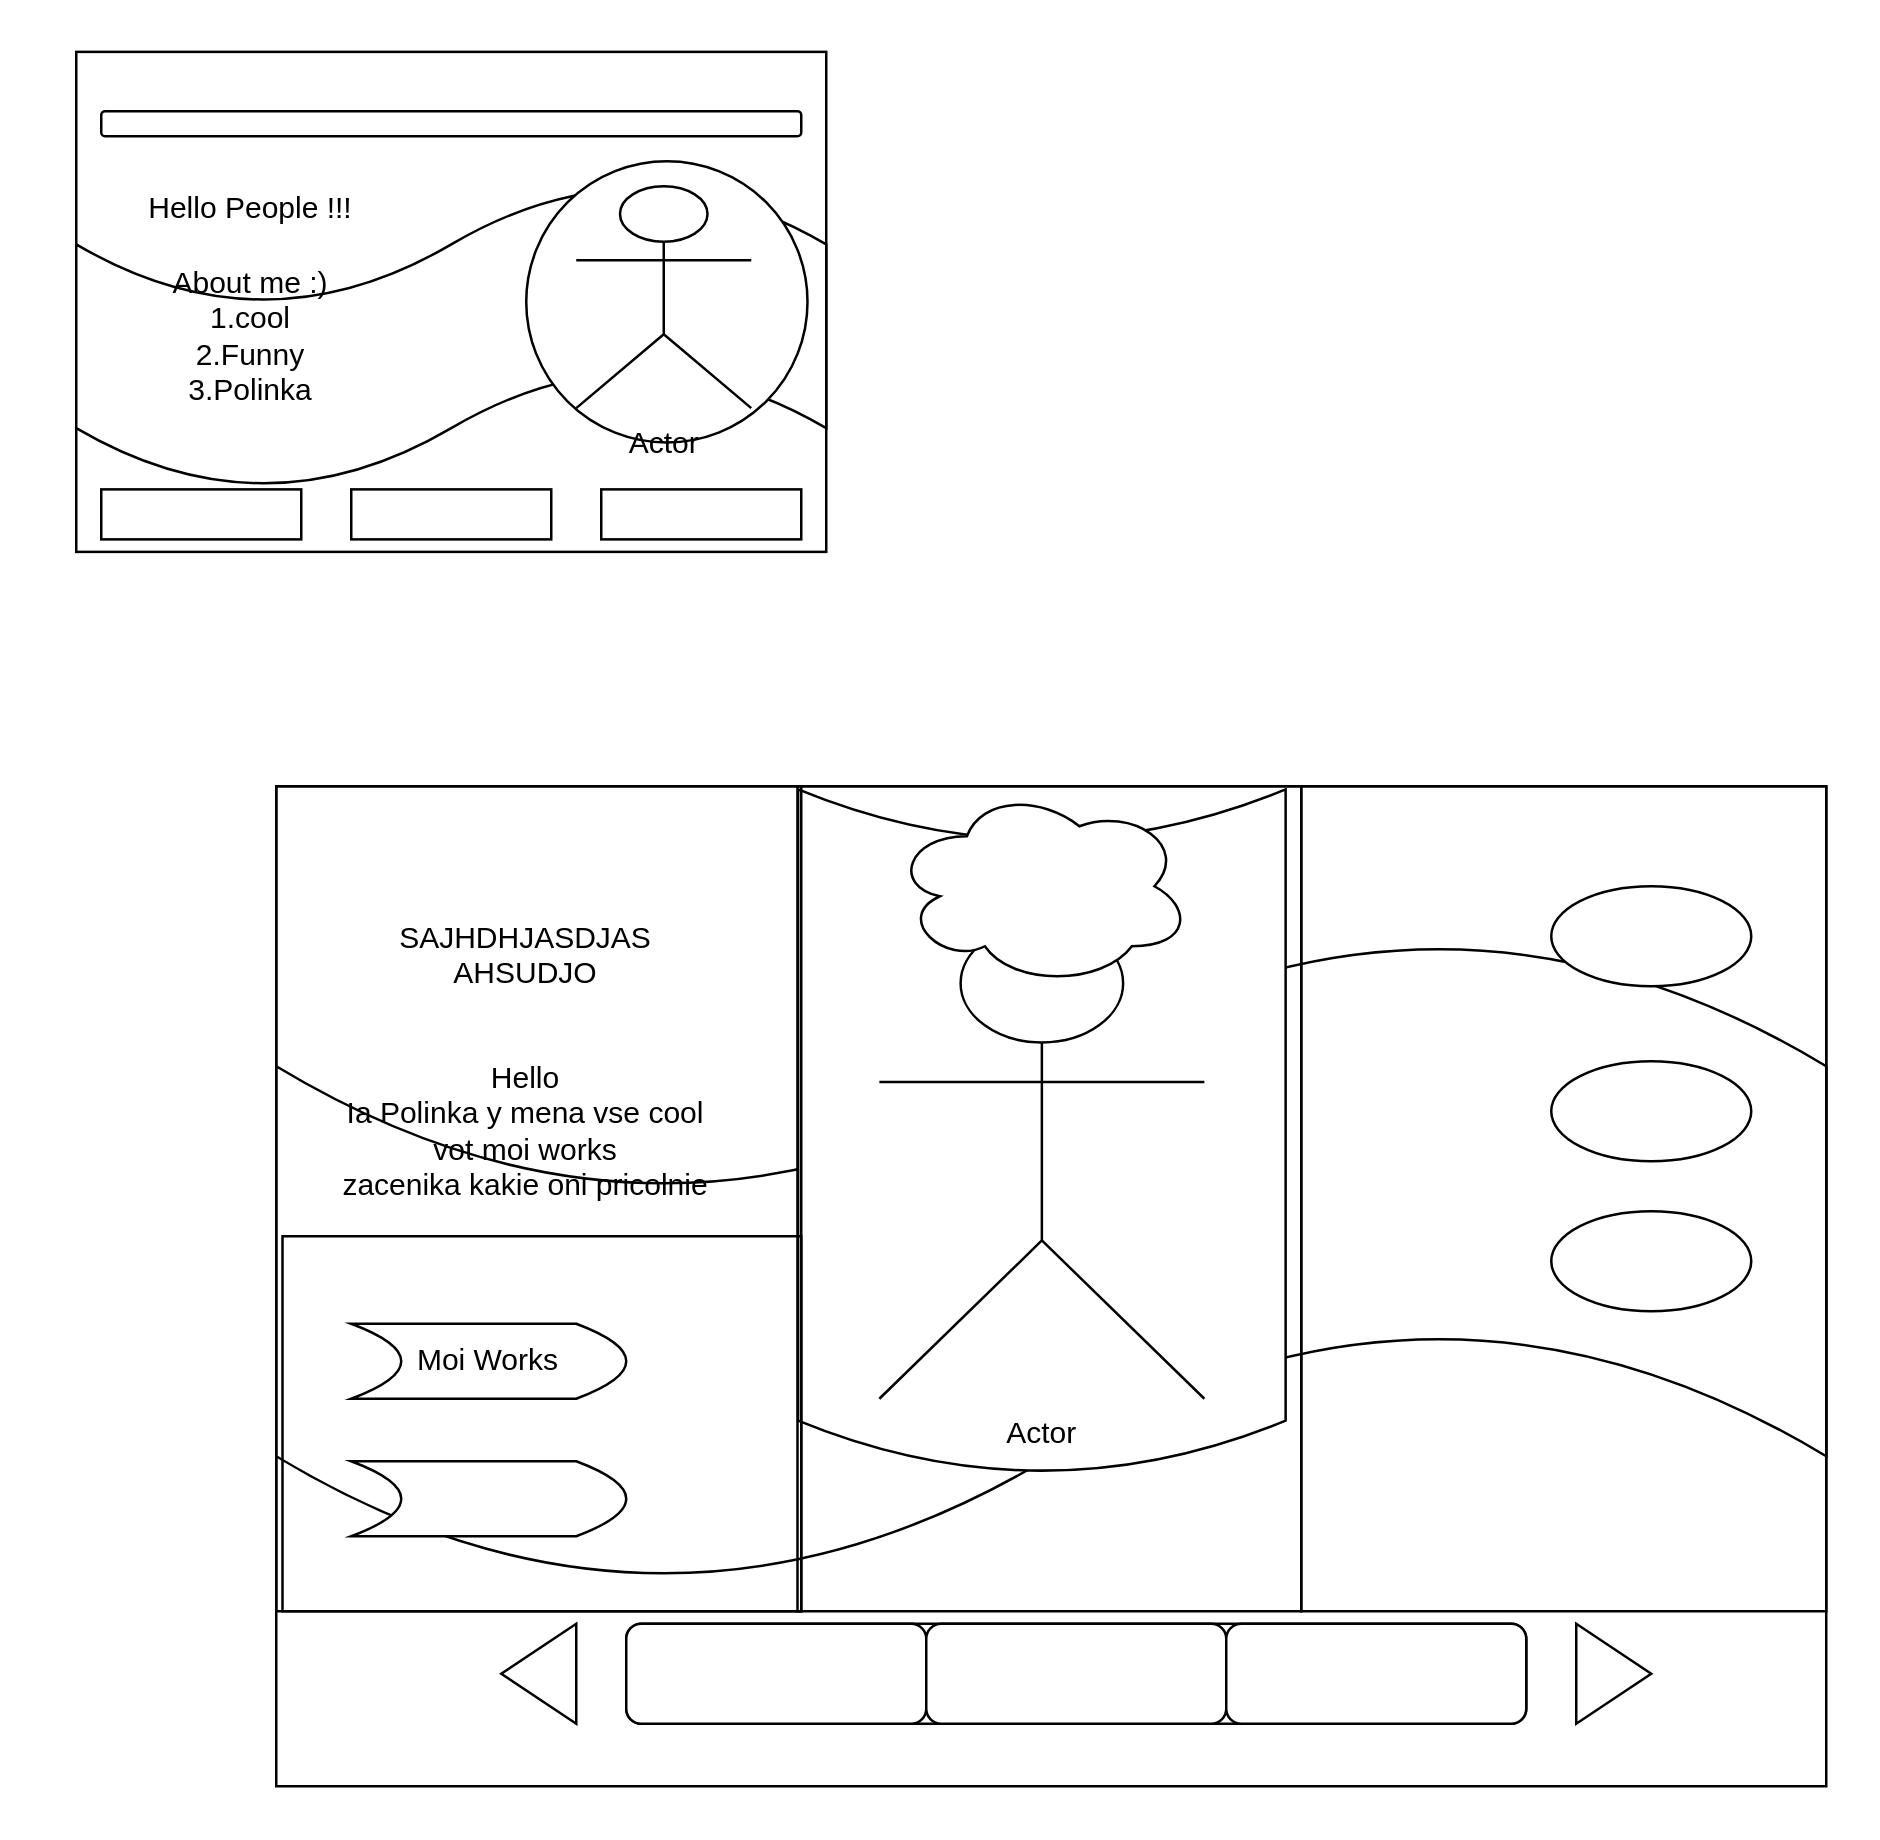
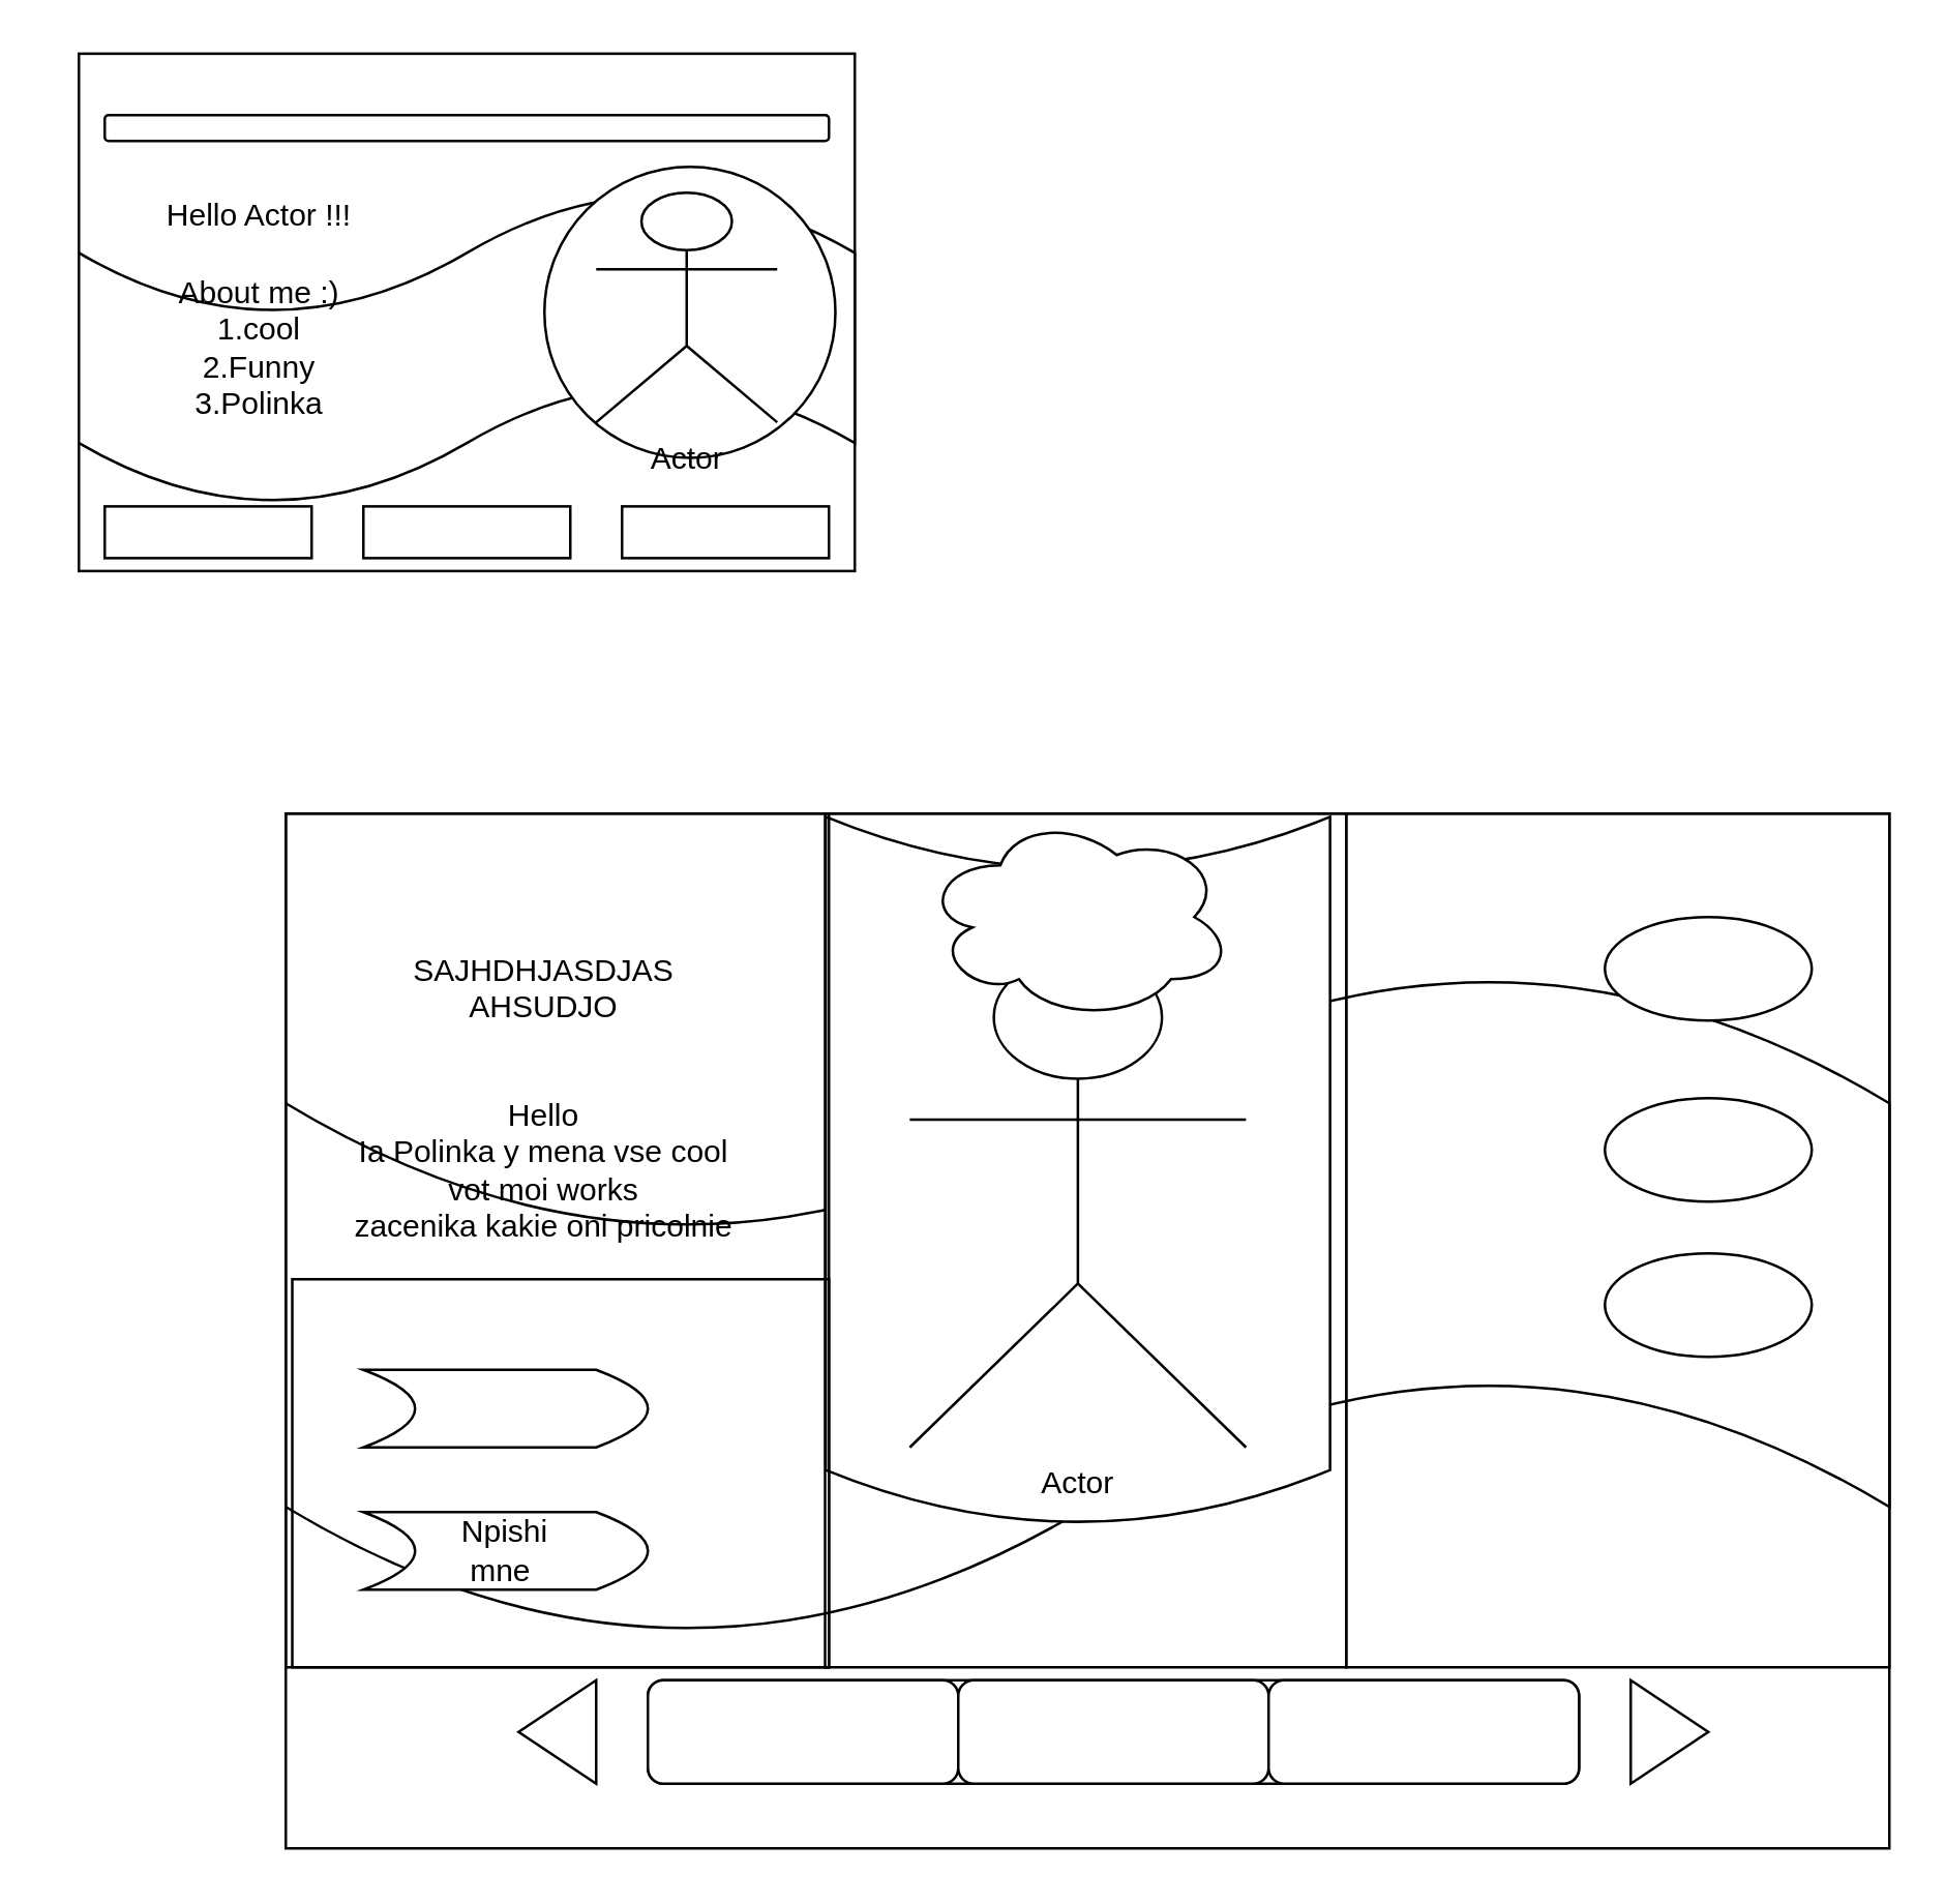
- <mxCell id="9" value="Hello People !!!" style="text;html=1;whiteSpace=wrap;strokeColor=none;fillColor=none;align=center;verticalAlign=middle;rounded=0;" vertex="1" parent="1"><mxGeometry x="40" width="120" height="38.75" as="geometry" y="64" /></mxCell>
+ <mxCell id="9" value="Hello Actor !!!" style="text;html=1;whiteSpace=wrap;strokeColor=none;fillColor=none;align=center;verticalAlign=middle;rounded=0;" vertex="1" parent="1"><mxGeometry x="40" width="120" height="38.75" as="geometry" y="64" /></mxCell>
- <mxCell id="18" value="Moi Works" style="text;html=1;whiteSpace=wrap;strokeColor=none;fillColor=none;align=center;verticalAlign=middle;rounded=0;" vertex="1" parent="1"><mxGeometry x="165" y="529" width="60" height="30" as="geometry" /></mxCell>
+ <mxCell id="21" value="Npishi mne&amp;nbsp;" style="text;html=1;whiteSpace=wrap;strokeColor=none;fillColor=none;align=center;verticalAlign=middle;rounded=0;" vertex="1" parent="1"><mxGeometry x="165" y="584" width="60" height="30" as="geometry" /></mxCell>
